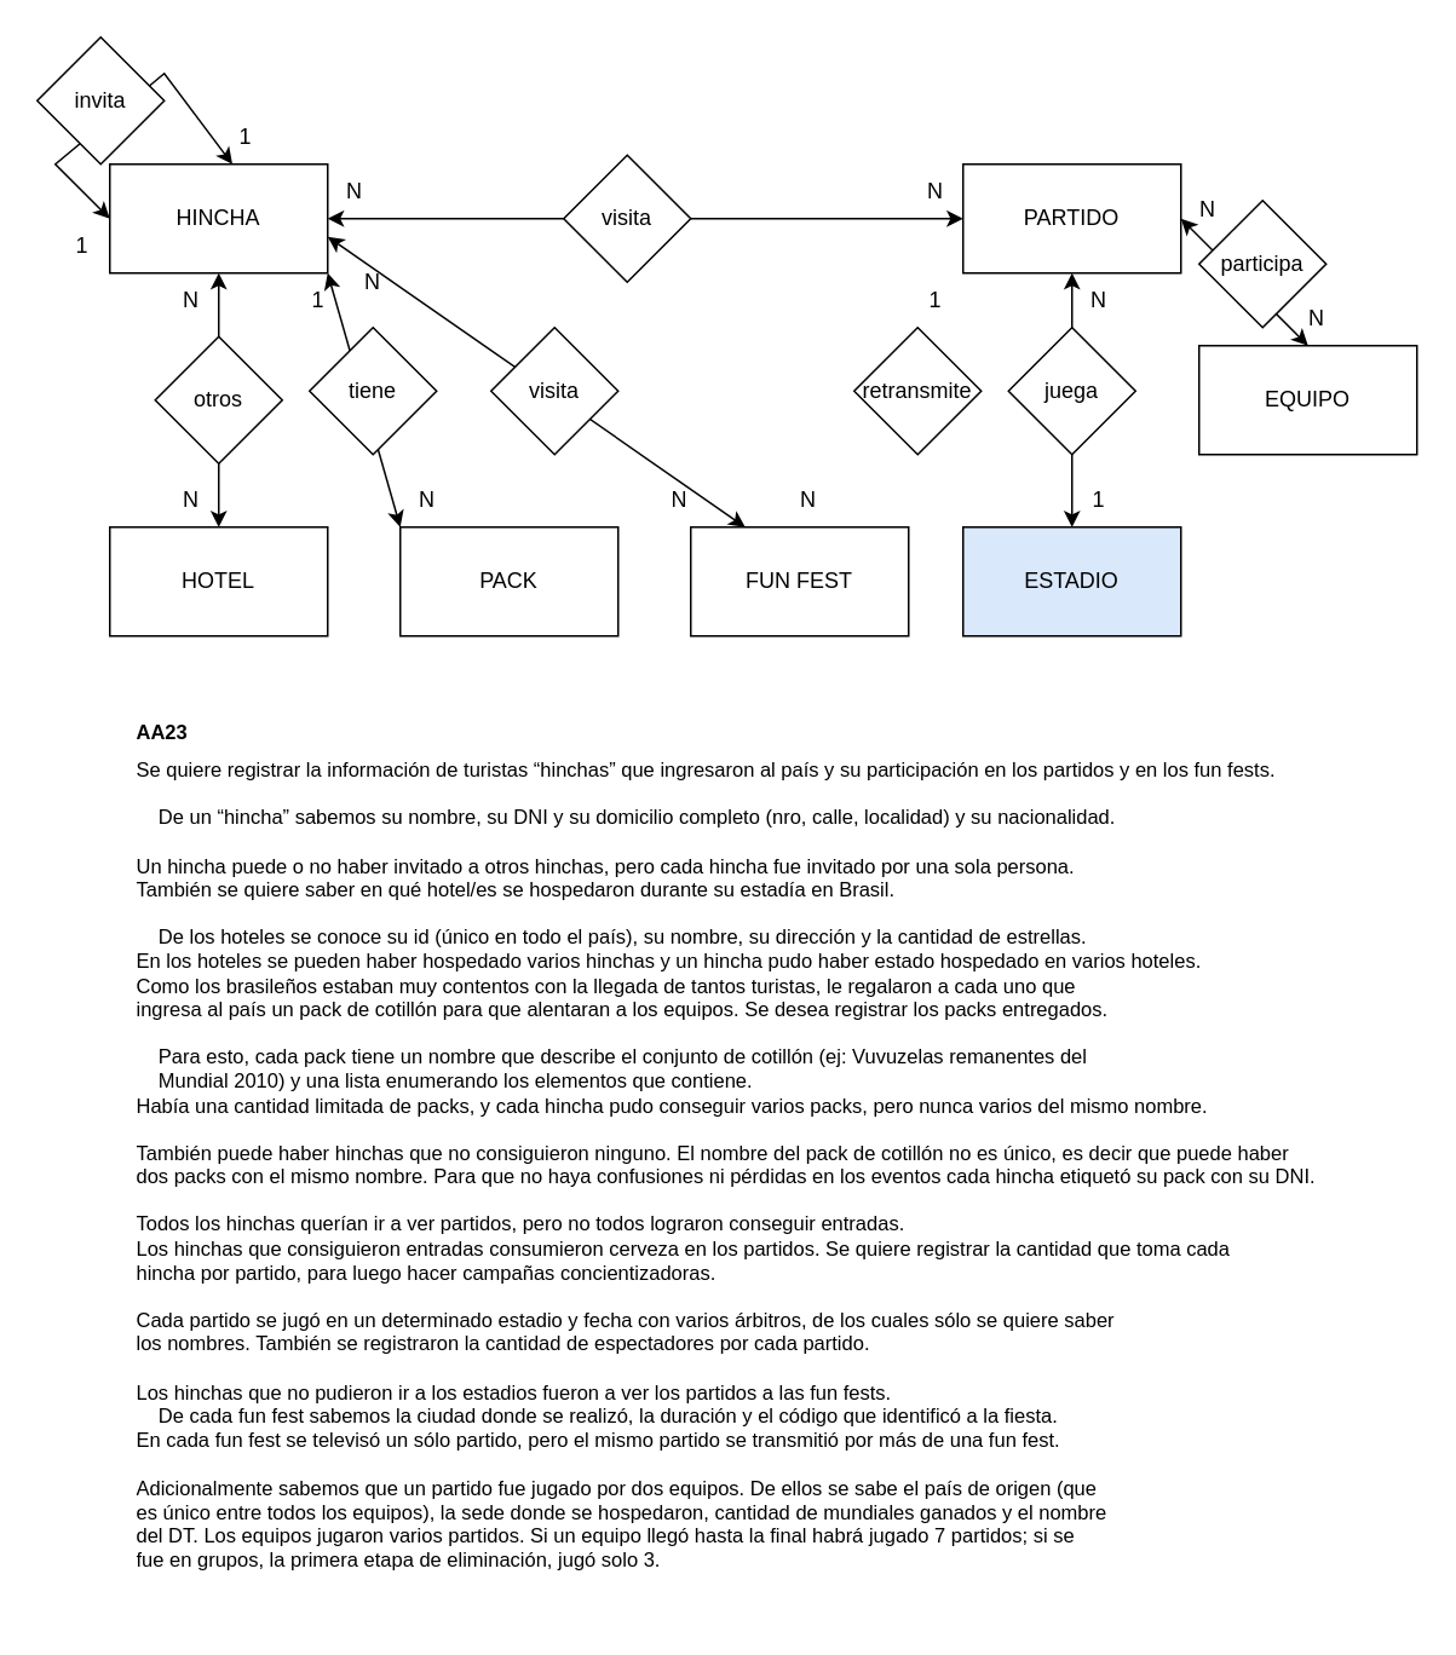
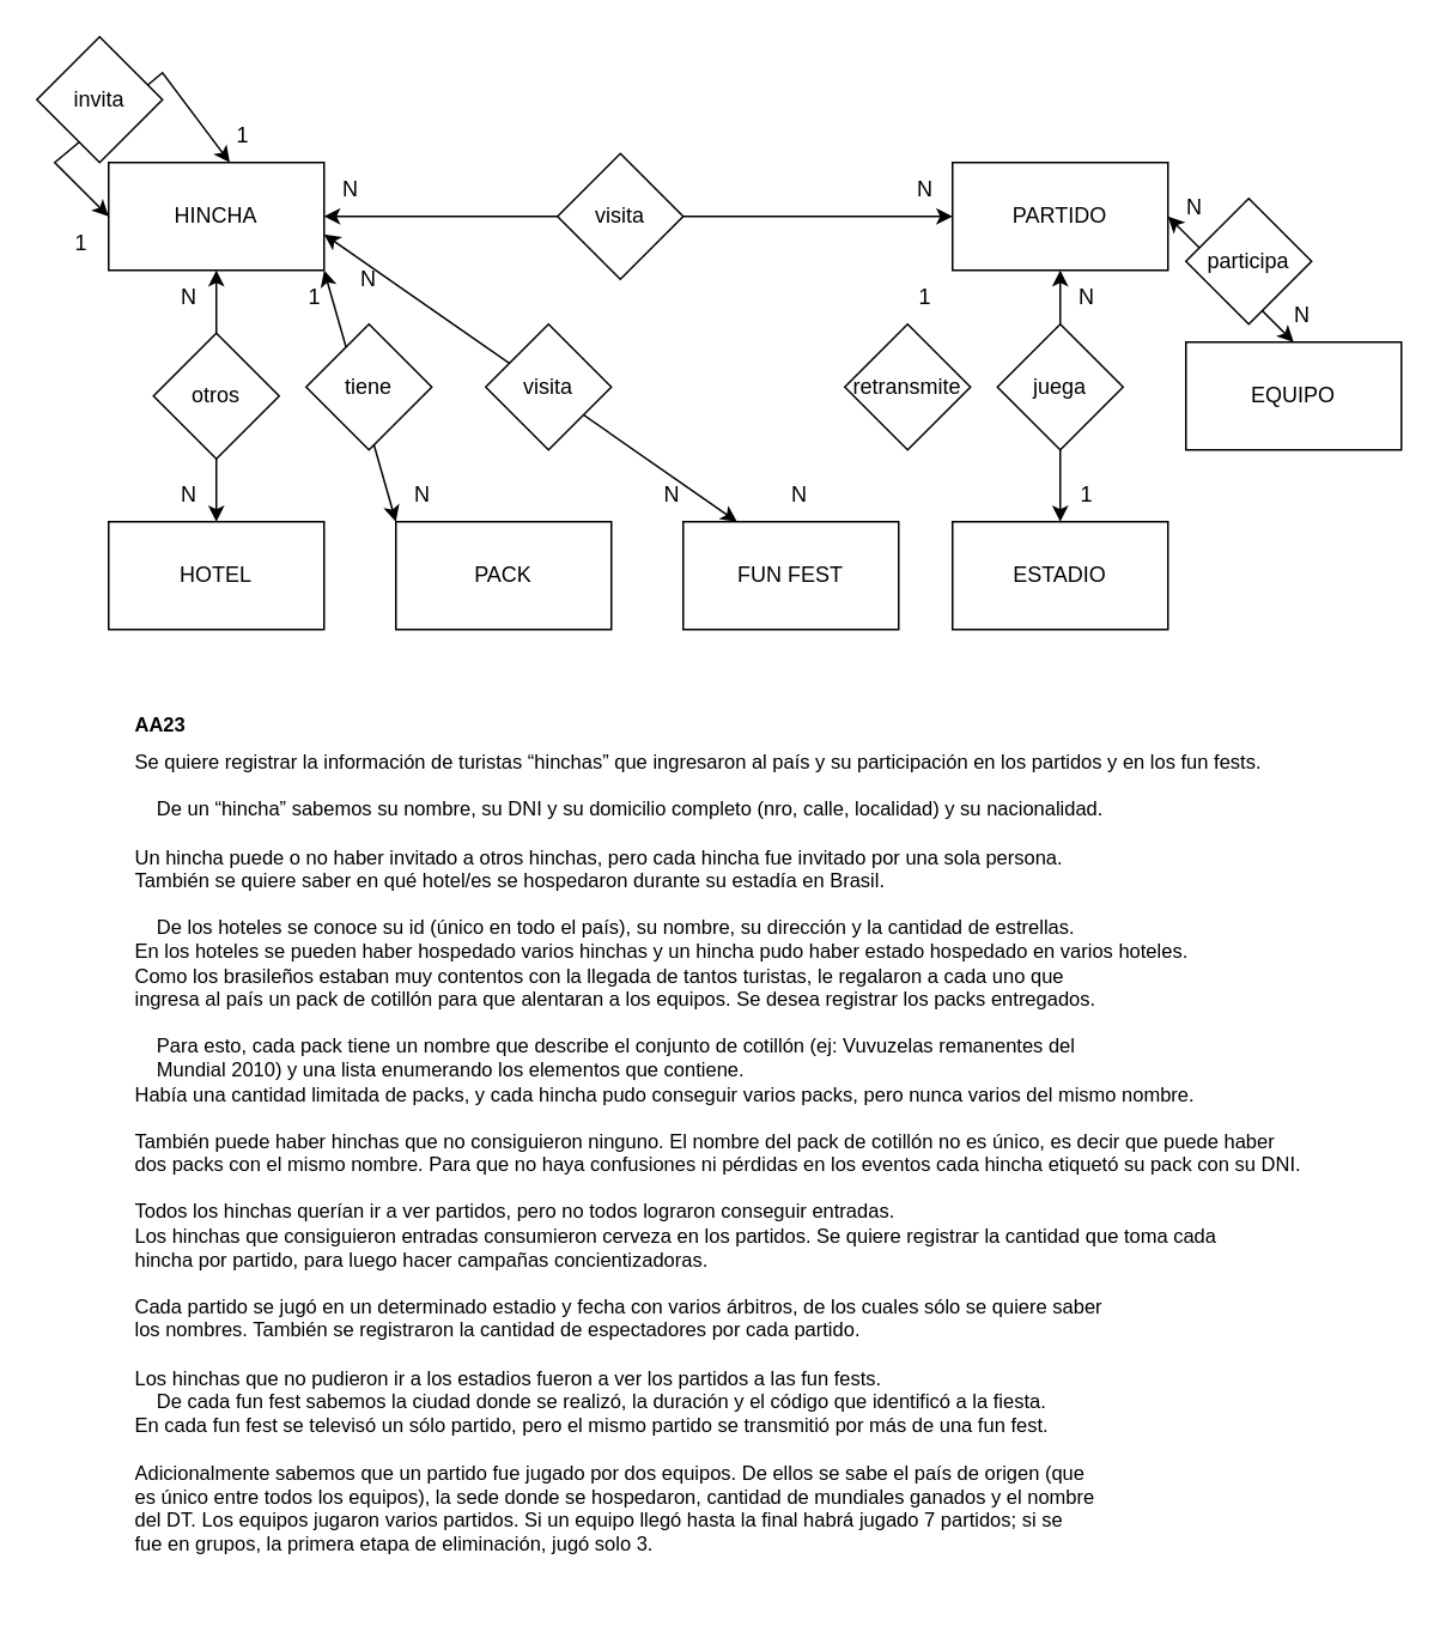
- <mxCell id="15" value="ESTADIO" style="rounded=0;whiteSpace=wrap;html=1;fillColor=#dae8fc;" vertex="1" parent="1"><mxGeometry x="530" y="290" width="120" height="60" as="geometry" /></mxCell>
+ <mxCell id="15" value="ESTADIO" style="rounded=0;whiteSpace=wrap;html=1;" vertex="1" parent="1"><mxGeometry x="530" y="290" width="120" height="60" as="geometry" /></mxCell>
